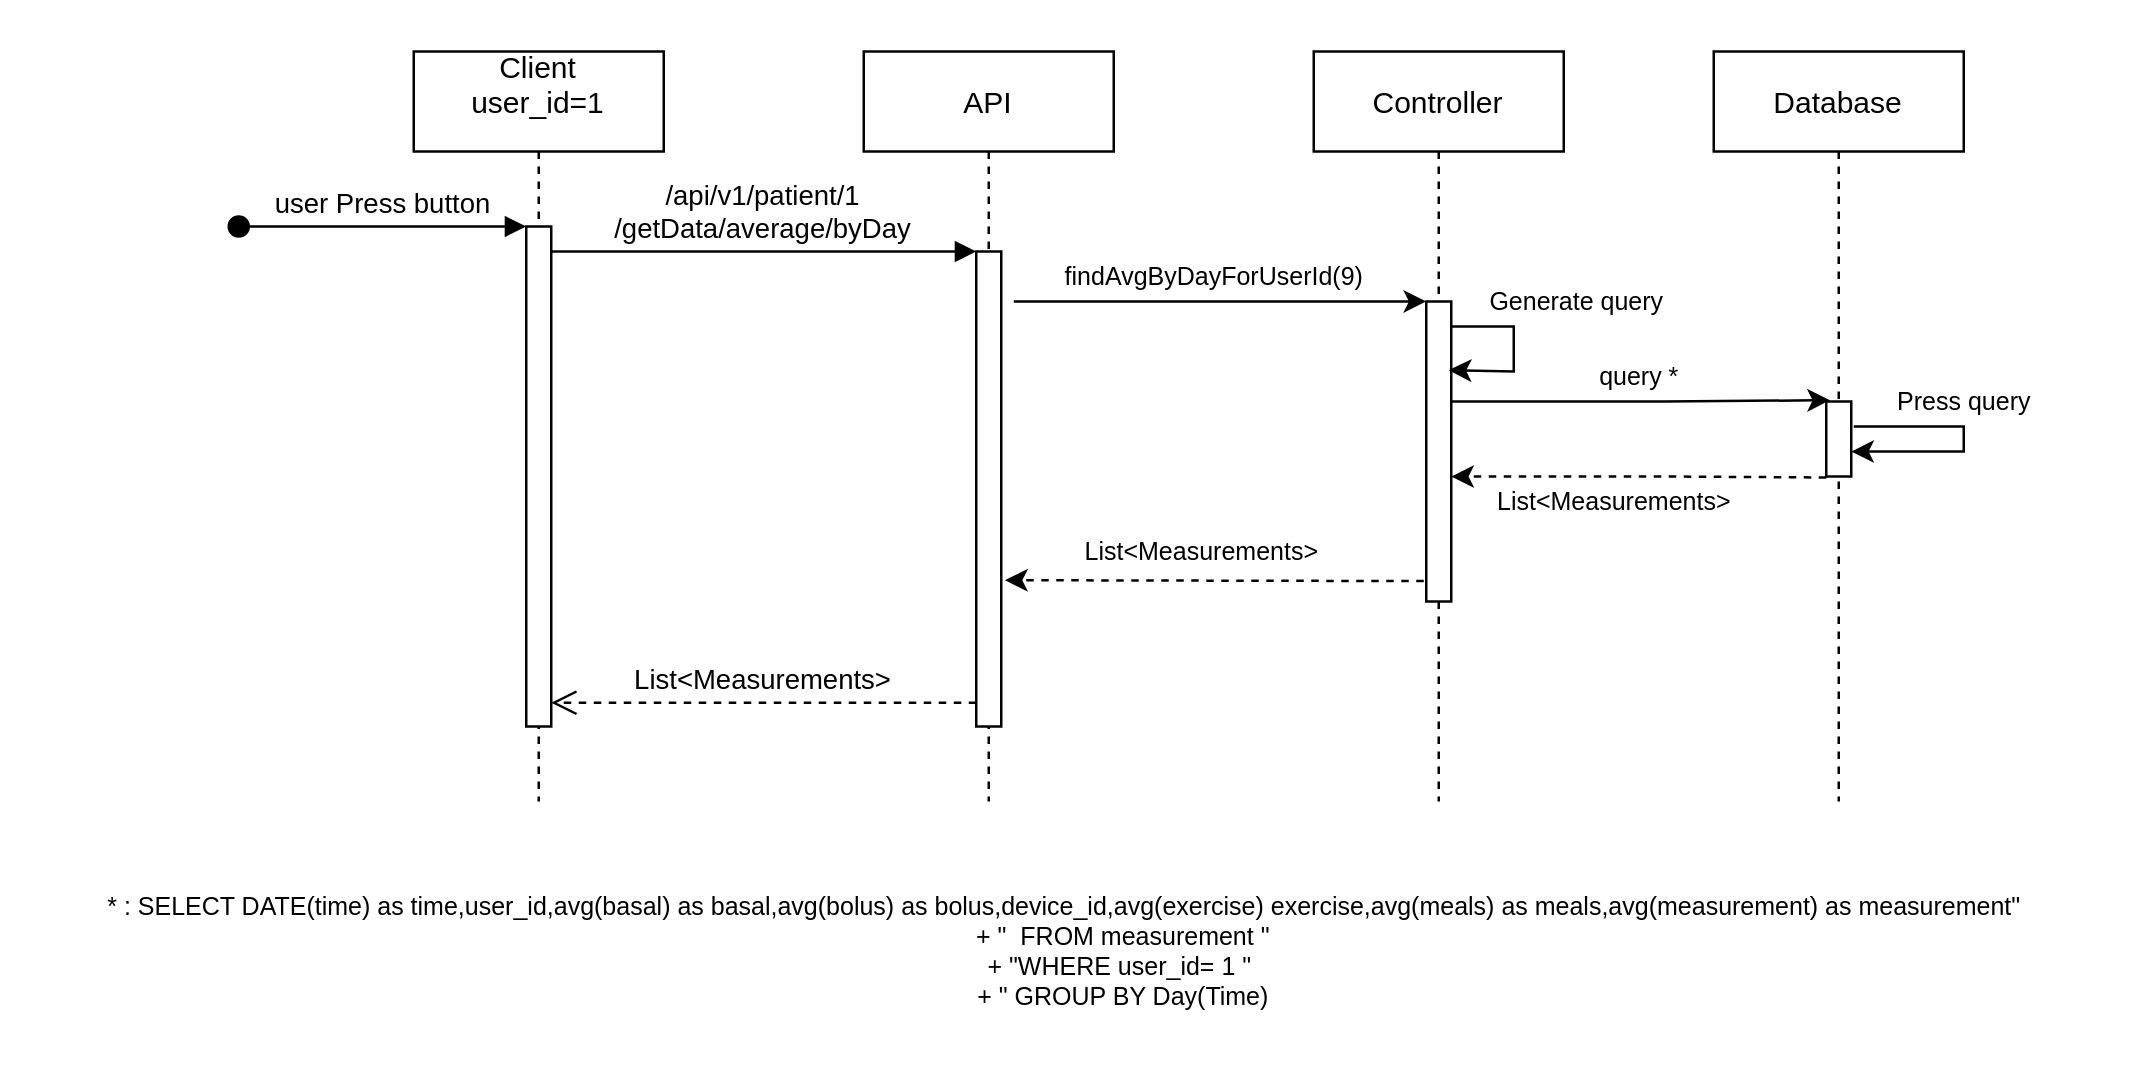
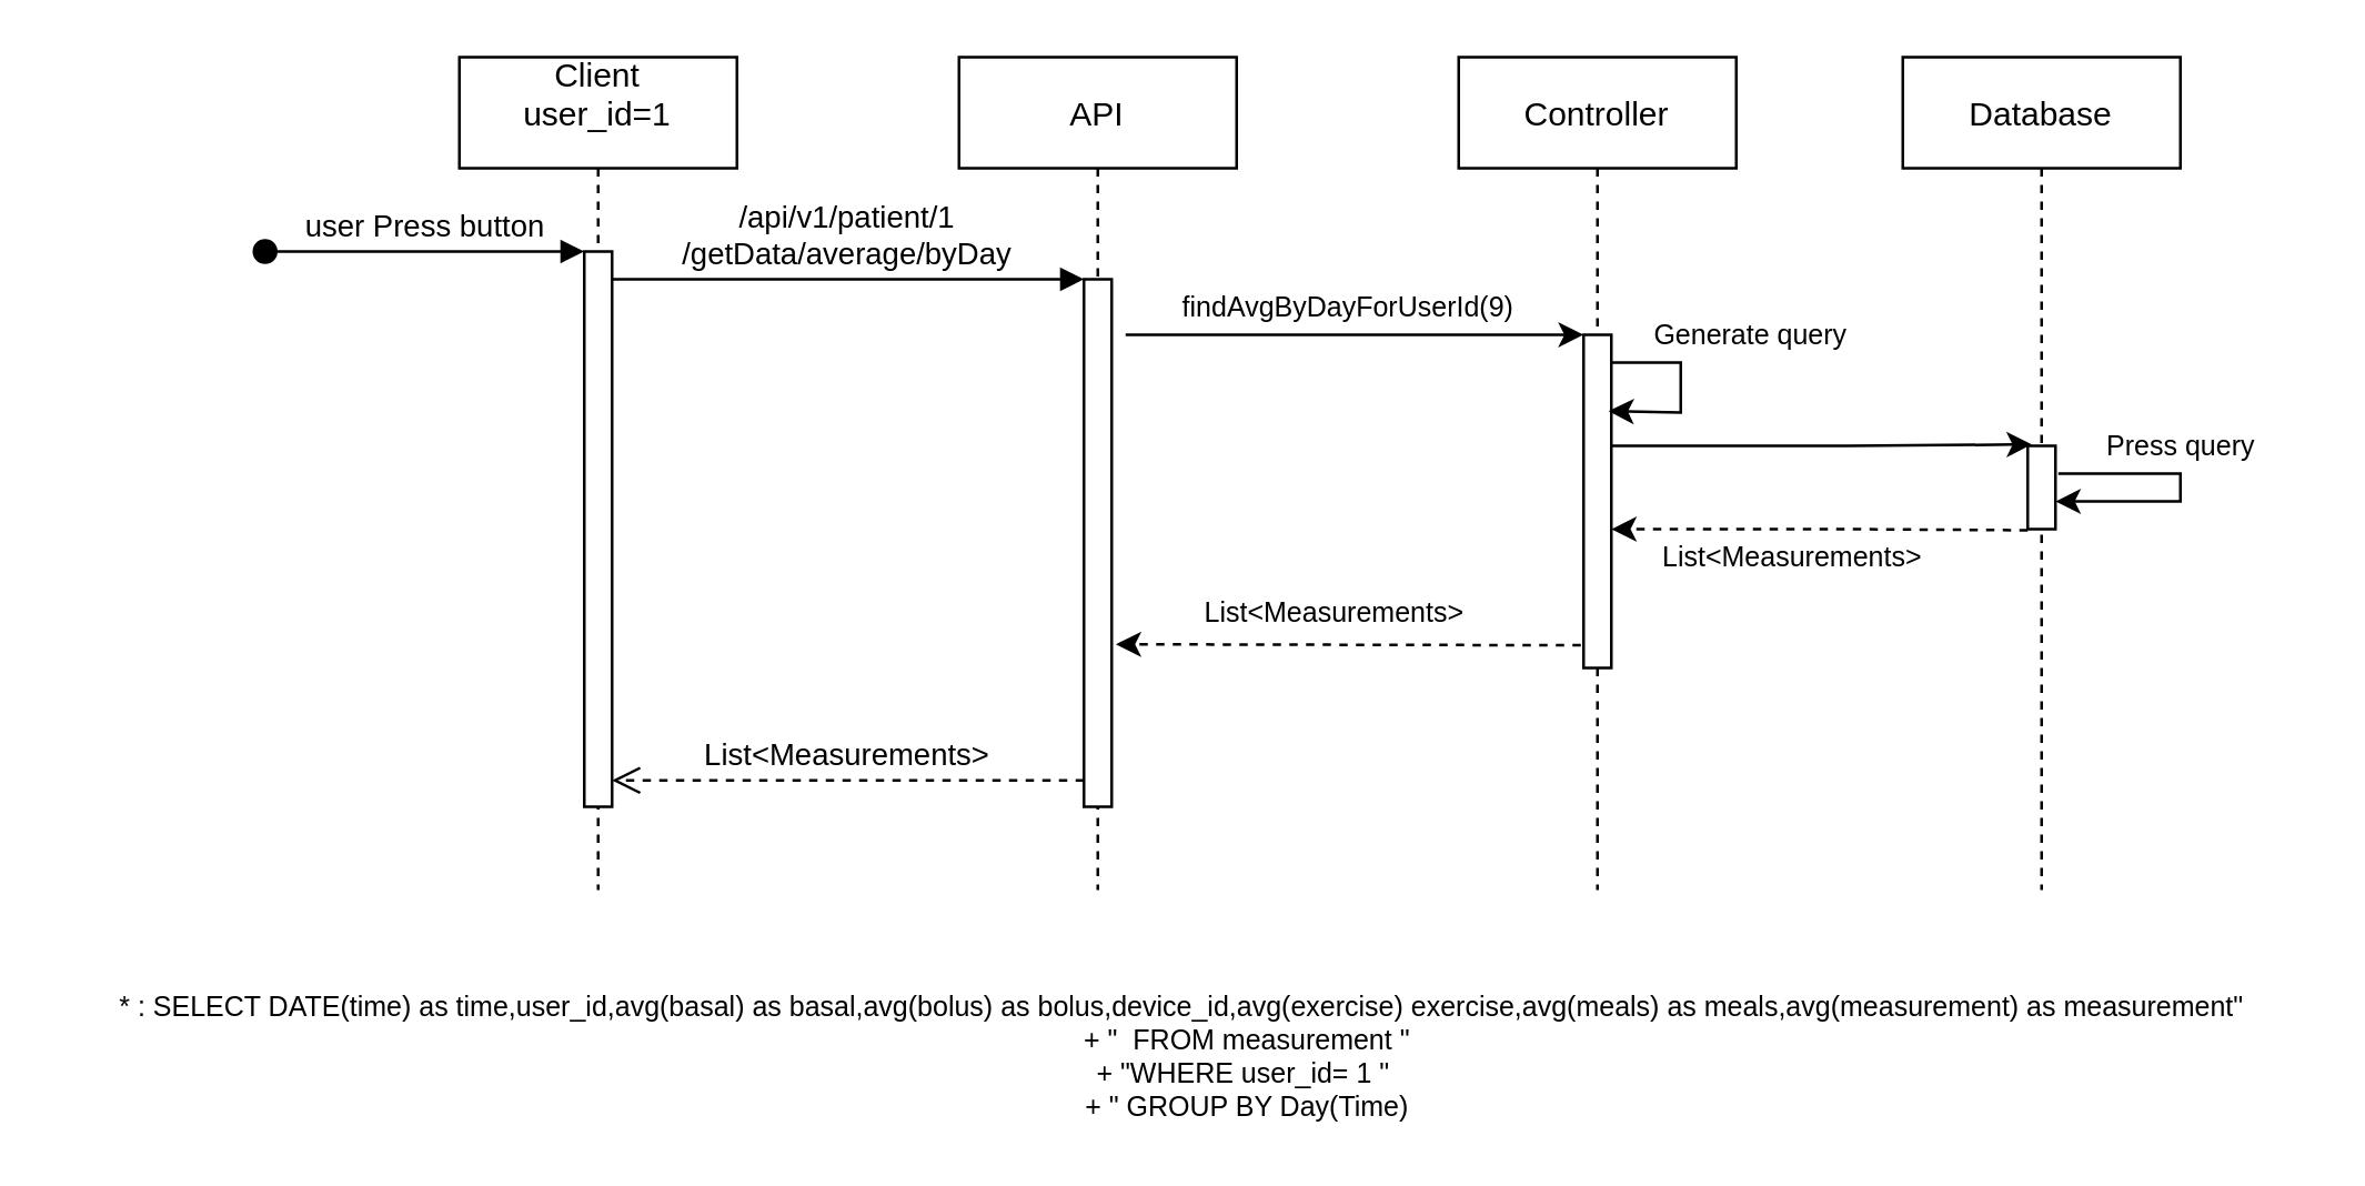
- <mxCell id="19" value="query *" style="text;html=1;align=center;verticalAlign=middle;resizable=0;points=[];autosize=1;strokeColor=none;fillColor=none;fontSize=10;" vertex="1" parent="1"><mxGeometry x="630" y="140" width="50" height="20" as="geometry" /></mxCell>
